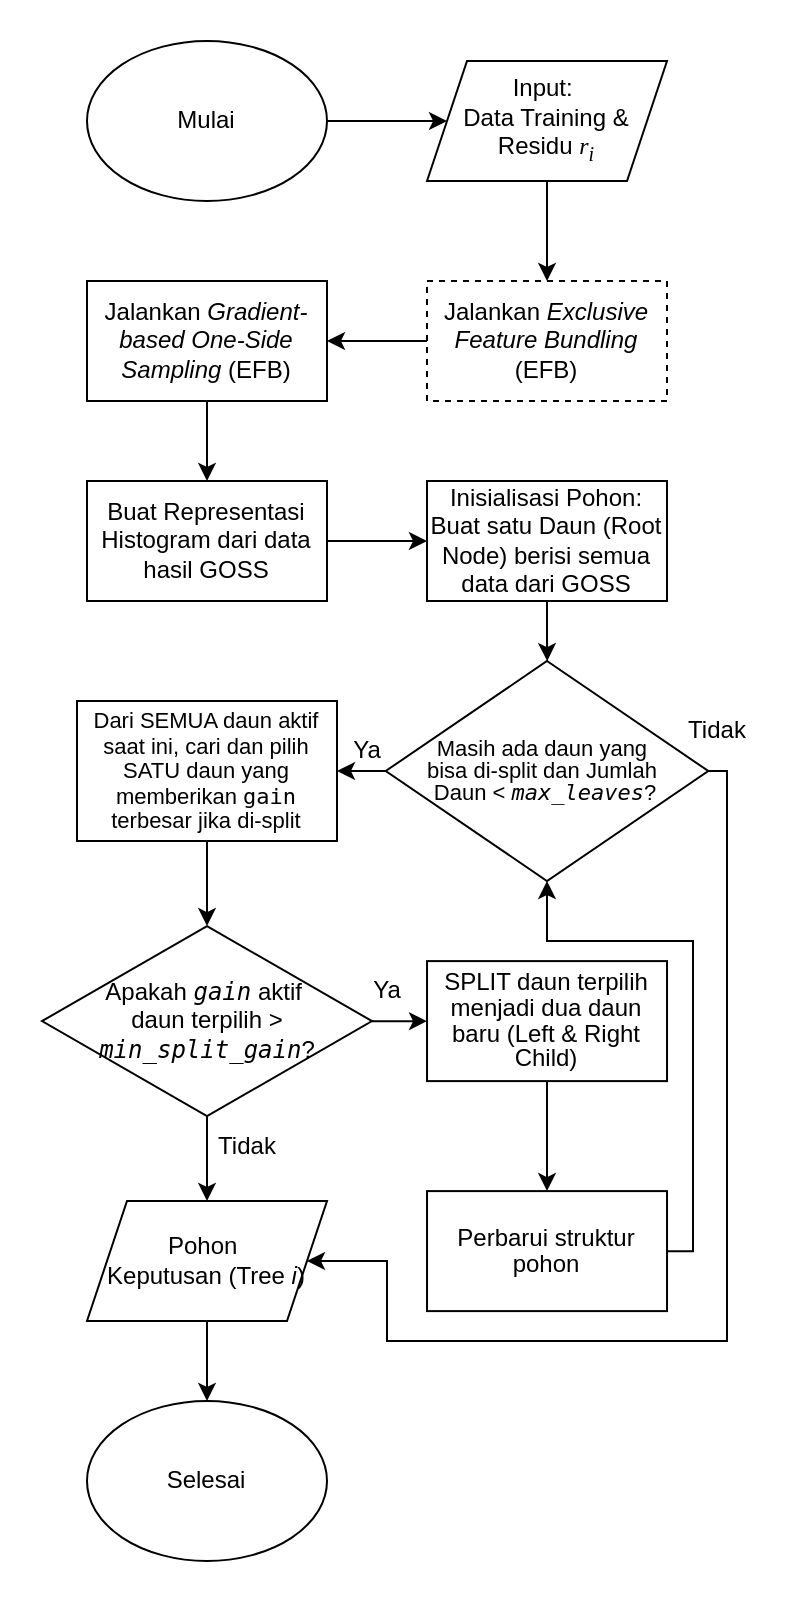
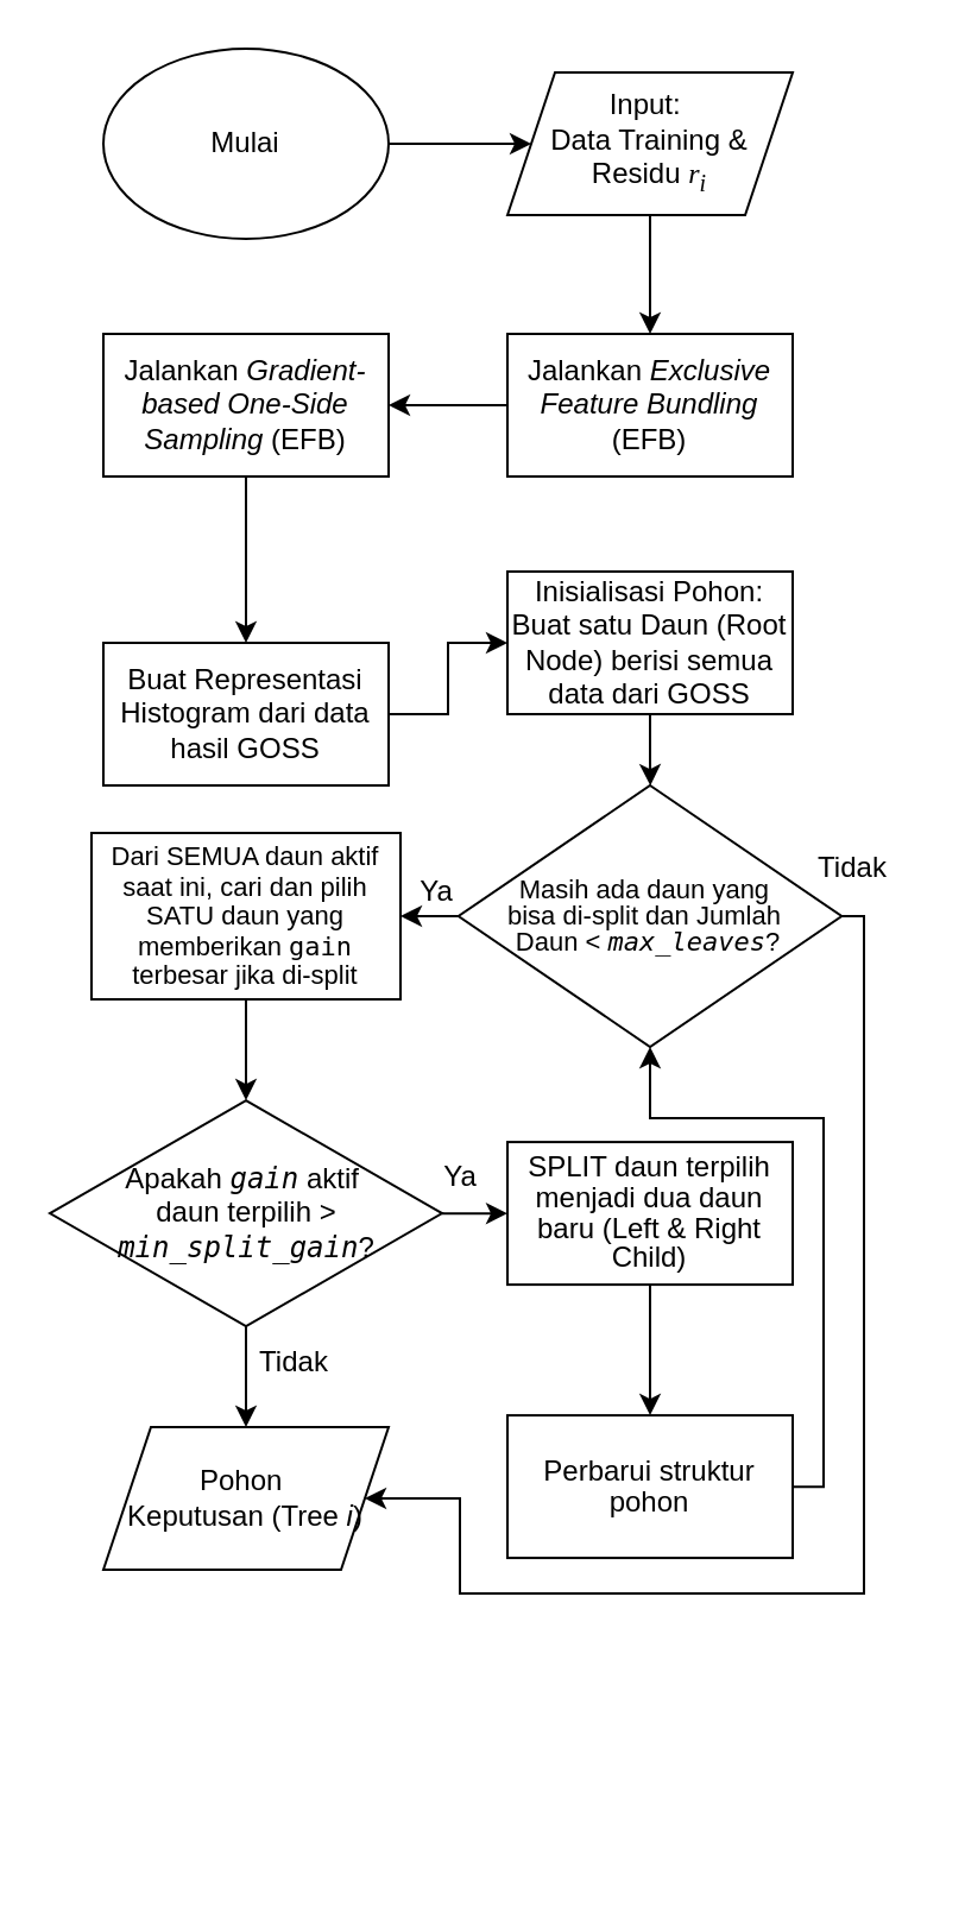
- <mxCell id="7" value="Jalankan&amp;nbsp;&lt;i&gt;Exclusive Feature Bundling &lt;/i&gt;(EFB)" style="rounded=0;whiteSpace=wrap;html=1;strokeColor=default;align=center;verticalAlign=middle;fontFamily=Helvetica;fontSize=12;fontColor=default;fillColor=none;dashed=1;" vertex="1" parent="1"><mxGeometry x="213" y="140" width="120" height="60" as="geometry" /></mxCell>
+ <mxCell id="7" value="Jalankan&amp;nbsp;&lt;i&gt;Exclusive Feature Bundling &lt;/i&gt;(EFB)" style="rounded=0;whiteSpace=wrap;html=1;strokeColor=default;align=center;verticalAlign=middle;fontFamily=Helvetica;fontSize=12;fontColor=default;fillColor=none;" vertex="1" parent="1"><mxGeometry x="213" y="140" width="120" height="60" as="geometry" /></mxCell>
- <mxCell id="11" value="Buat Representasi Histogram dari data hasil GOSS" style="rounded=0;whiteSpace=wrap;html=1;strokeColor=default;align=center;verticalAlign=middle;fontFamily=Helvetica;fontSize=12;fontColor=default;fillColor=none;" vertex="1" parent="1"><mxGeometry x="43" y="240" width="120" height="60" as="geometry" /></mxCell>
+ <mxCell id="11" value="Buat Representasi Histogram dari data hasil GOSS" style="rounded=0;whiteSpace=wrap;html=1;strokeColor=default;align=center;verticalAlign=middle;fontFamily=Helvetica;fontSize=12;fontColor=default;fillColor=none;" vertex="1" parent="1"><mxGeometry x="43" y="270" width="120" height="60" as="geometry" /></mxCell>
- <mxCell id="28" value="" style="edgeStyle=orthogonalEdgeStyle;rounded=0;orthogonalLoop=1;jettySize=auto;html=1;fontFamily=Helvetica;fontSize=12;fontColor=default;" edge="1" parent="1" source="29" target="32"><mxGeometry relative="1" as="geometry" /></mxCell>
- <mxCell id="32" value="Selesai" style="ellipse;whiteSpace=wrap;html=1;strokeColor=default;align=center;verticalAlign=middle;fontFamily=Helvetica;fontSize=12;fontColor=default;fillColor=none;" vertex="1" parent="1"><mxGeometry x="43" y="700" width="120" height="80" as="geometry" /></mxCell>
